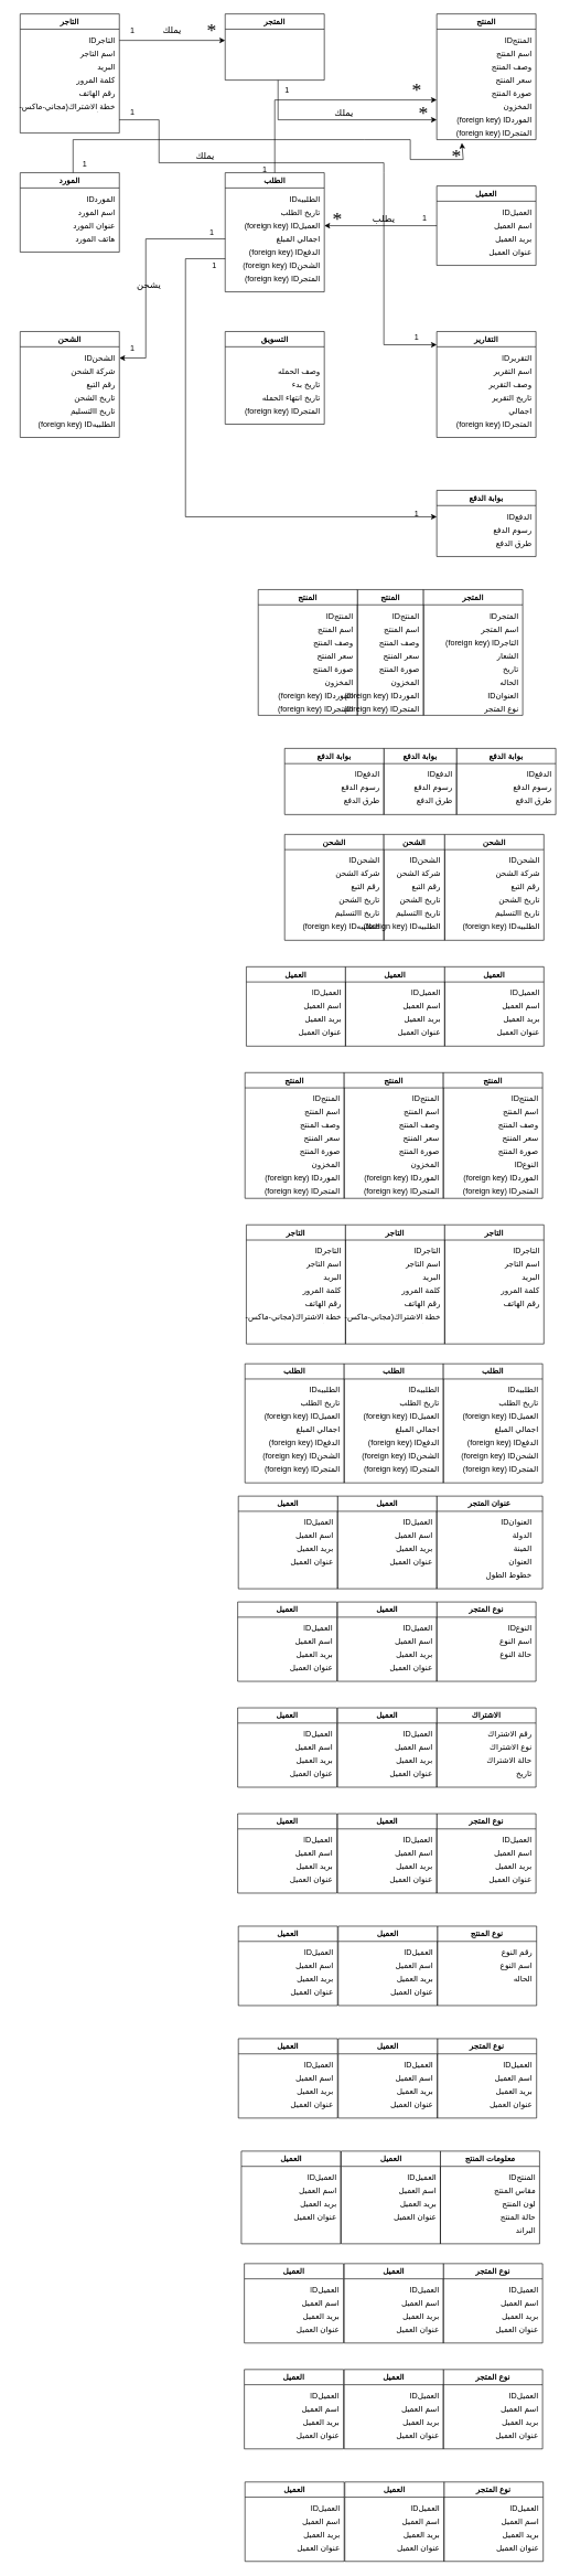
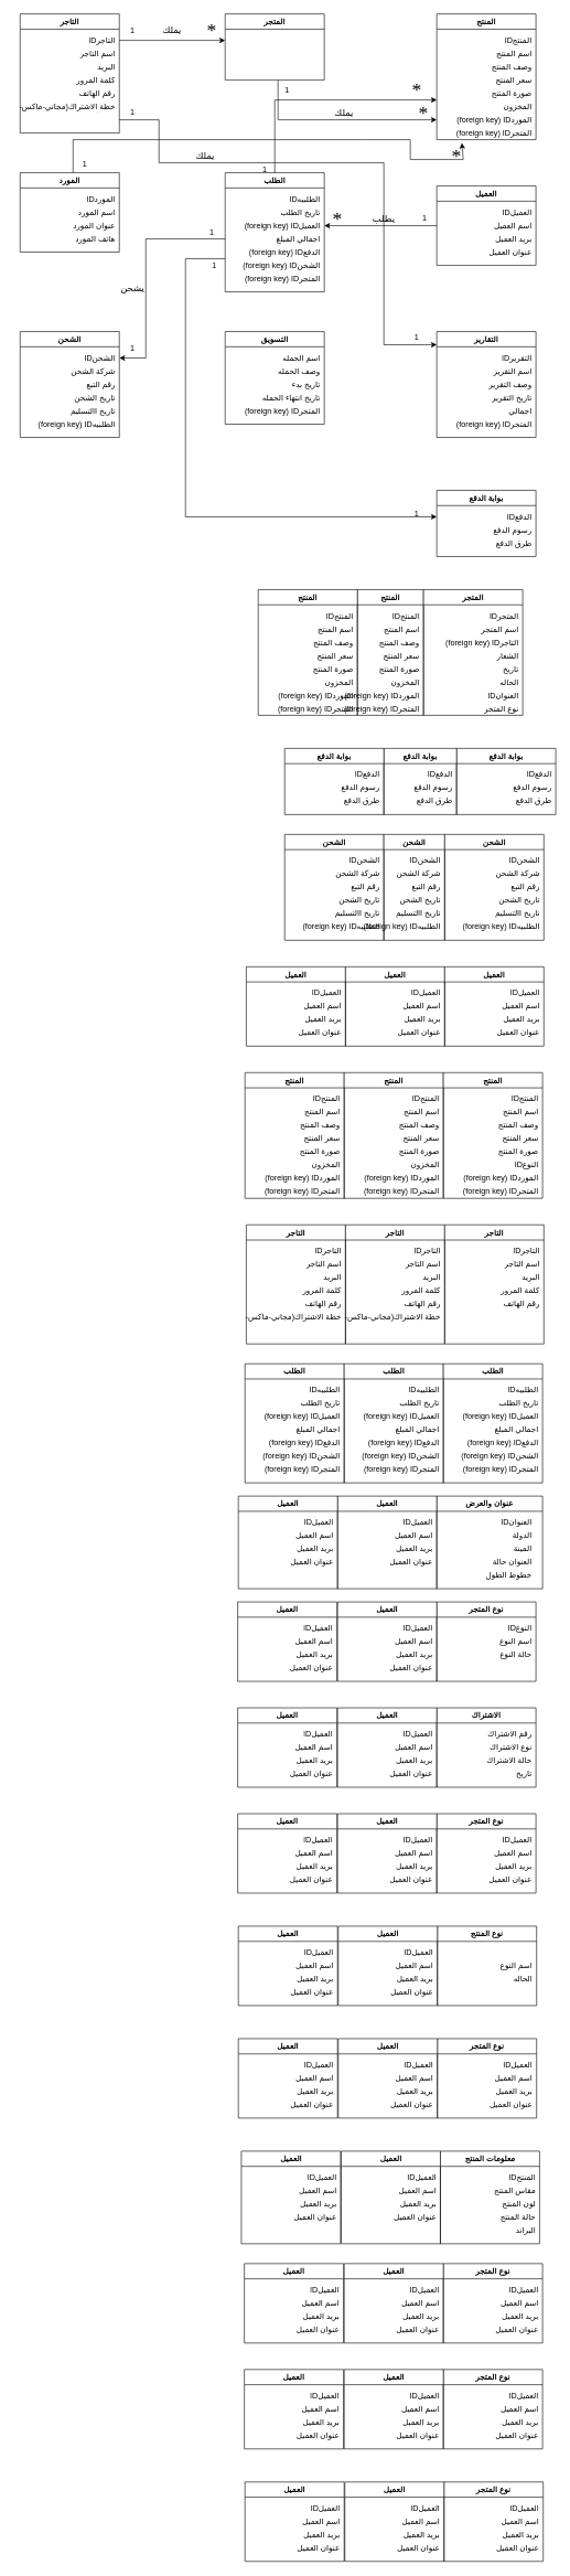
- <mxCell id="80" value="&lt;font style=&quot;font-size: 14px;&quot;&gt;يشحن&lt;/font&gt;" style="text;html=1;strokeColor=none;fillColor=none;align=center;verticalAlign=middle;whiteSpace=wrap;rounded=0;" parent="1" vertex="1"><mxGeometry x="195" y="415" width="60" height="30" as="geometry" /></mxCell>
+ <mxCell id="80" value="&lt;font style=&quot;font-size: 14px;&quot;&gt;يشحن&lt;/font&gt;" style="text;html=1;strokeColor=none;fillColor=none;align=center;verticalAlign=middle;whiteSpace=wrap;rounded=0;" parent="1" vertex="1"><mxGeometry x="170" y="420" width="60" height="30" as="geometry" /></mxCell>
+ <mxCell id="11" value="اسم الحمله" style="text;strokeColor=none;fillColor=none;align=right;verticalAlign=middle;spacingLeft=4;spacingRight=4;overflow=hidden;points=[[0,0.5],[1,0.5]];portConstraint=eastwest;rotatable=0;whiteSpace=wrap;html=1;" parent="10" vertex="1"><mxGeometry x="70" y="30" width="80" height="20" as="geometry" /></mxCell>
- <mxCell id="246" value="عنوان المتجر" style="swimlane;whiteSpace=wrap;html=1;" vertex="1" parent="1"><mxGeometry x="660" width="160" height="140" as="geometry" y="2260" /></mxCell>
+ <mxCell id="246" value="عنوان والعرض" style="swimlane;whiteSpace=wrap;html=1;" vertex="1" parent="1"><mxGeometry x="660" width="160" height="140" as="geometry" y="2260" /></mxCell>
- <mxCell id="249" value="العنوان التفصيلي" style="text;strokeColor=none;fillColor=none;align=right;verticalAlign=middle;spacingLeft=4;spacingRight=4;overflow=hidden;points=[[0,0.5],[1,0.5]];portConstraint=eastwest;rotatable=0;whiteSpace=wrap;html=1;" vertex="1" parent="246"><mxGeometry x="70" y="90" width="80" height="20" as="geometry" /></mxCell>
+ <mxCell id="249" value="العنوان حالة" style="text;strokeColor=none;fillColor=none;align=right;verticalAlign=middle;spacingLeft=4;spacingRight=4;overflow=hidden;points=[[0,0.5],[1,0.5]];portConstraint=eastwest;rotatable=0;whiteSpace=wrap;html=1;" vertex="1" parent="246"><mxGeometry x="70" y="90" width="80" height="20" as="geometry" /></mxCell>
- <mxCell id="298" value="رقم النوع" style="text;strokeColor=none;fillColor=none;align=right;verticalAlign=middle;spacingLeft=4;spacingRight=4;overflow=hidden;points=[[0,0.5],[1,0.5]];portConstraint=eastwest;rotatable=0;whiteSpace=wrap;html=1;" vertex="1" parent="297"><mxGeometry x="70" y="30" width="80" height="20" as="geometry" /></mxCell>
